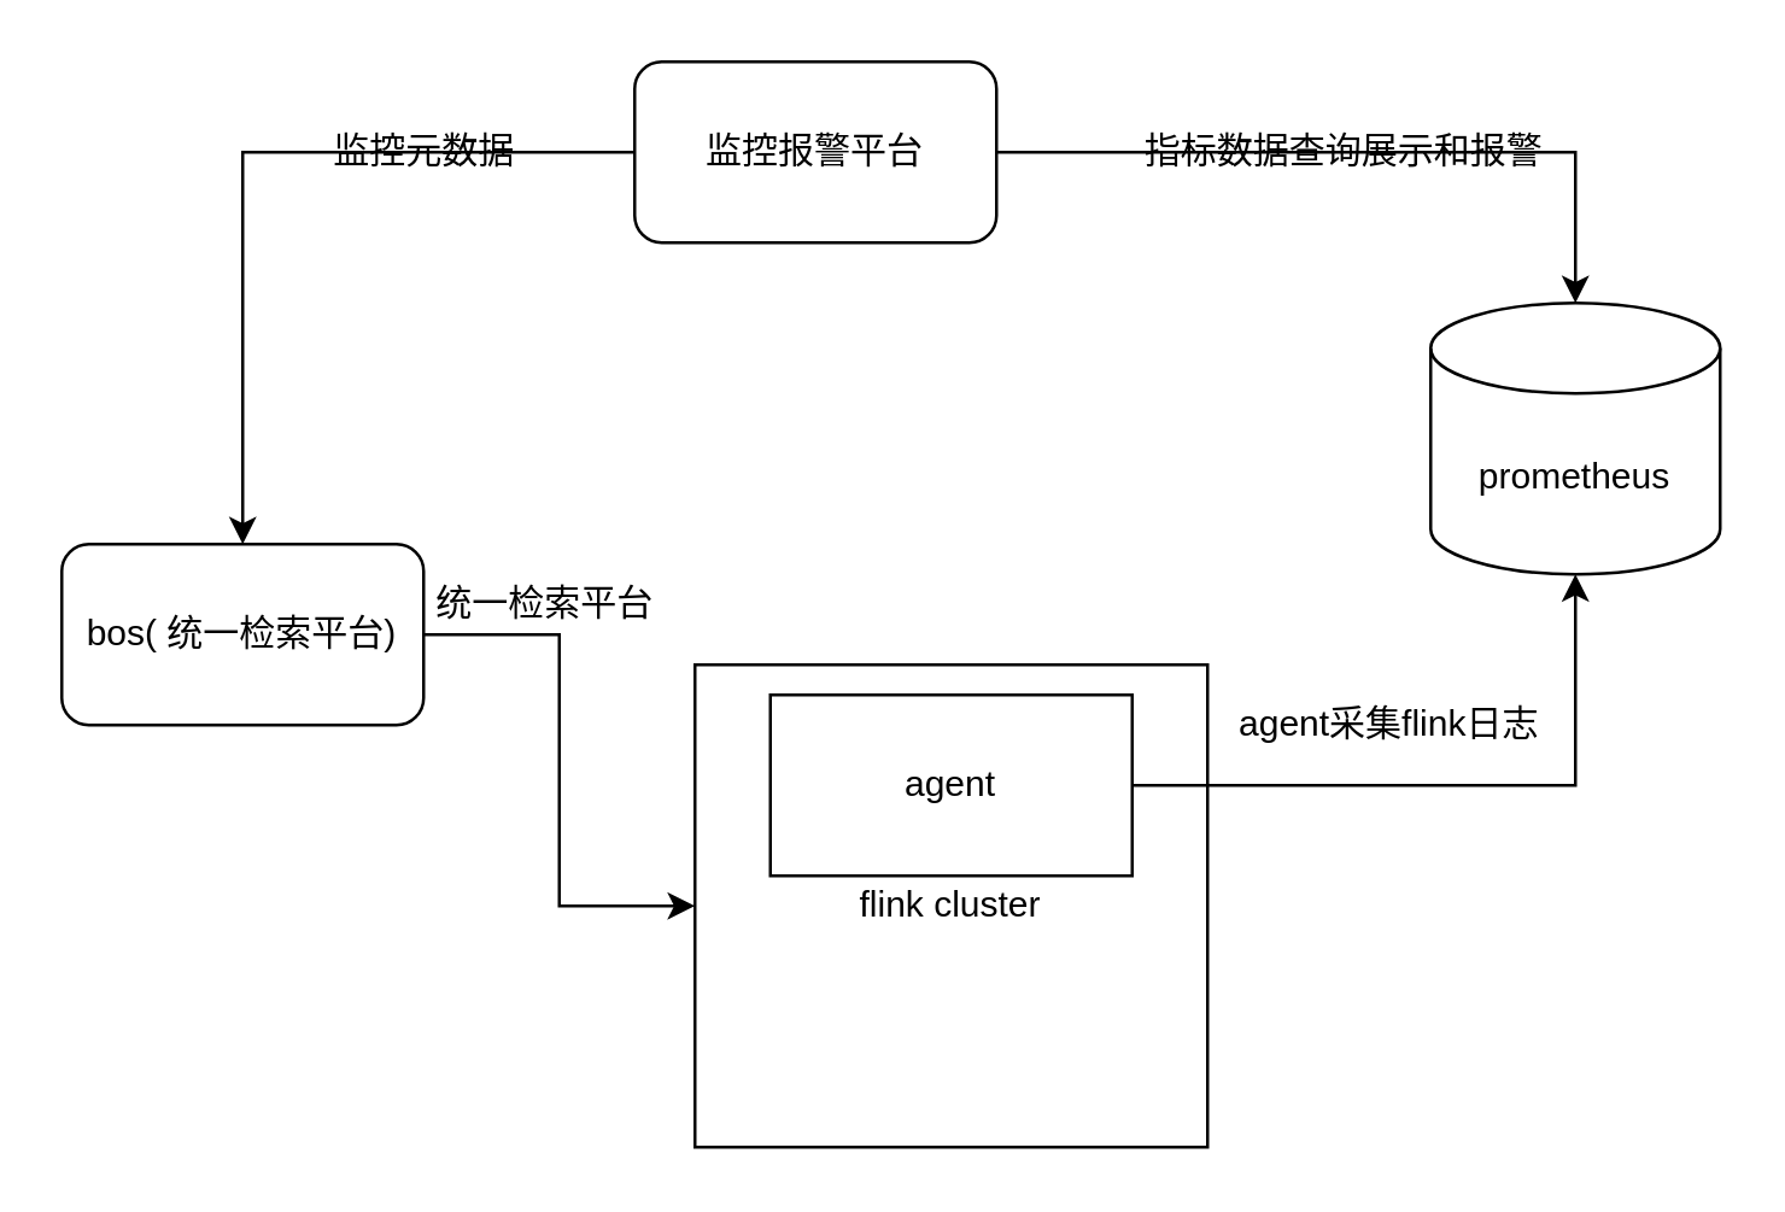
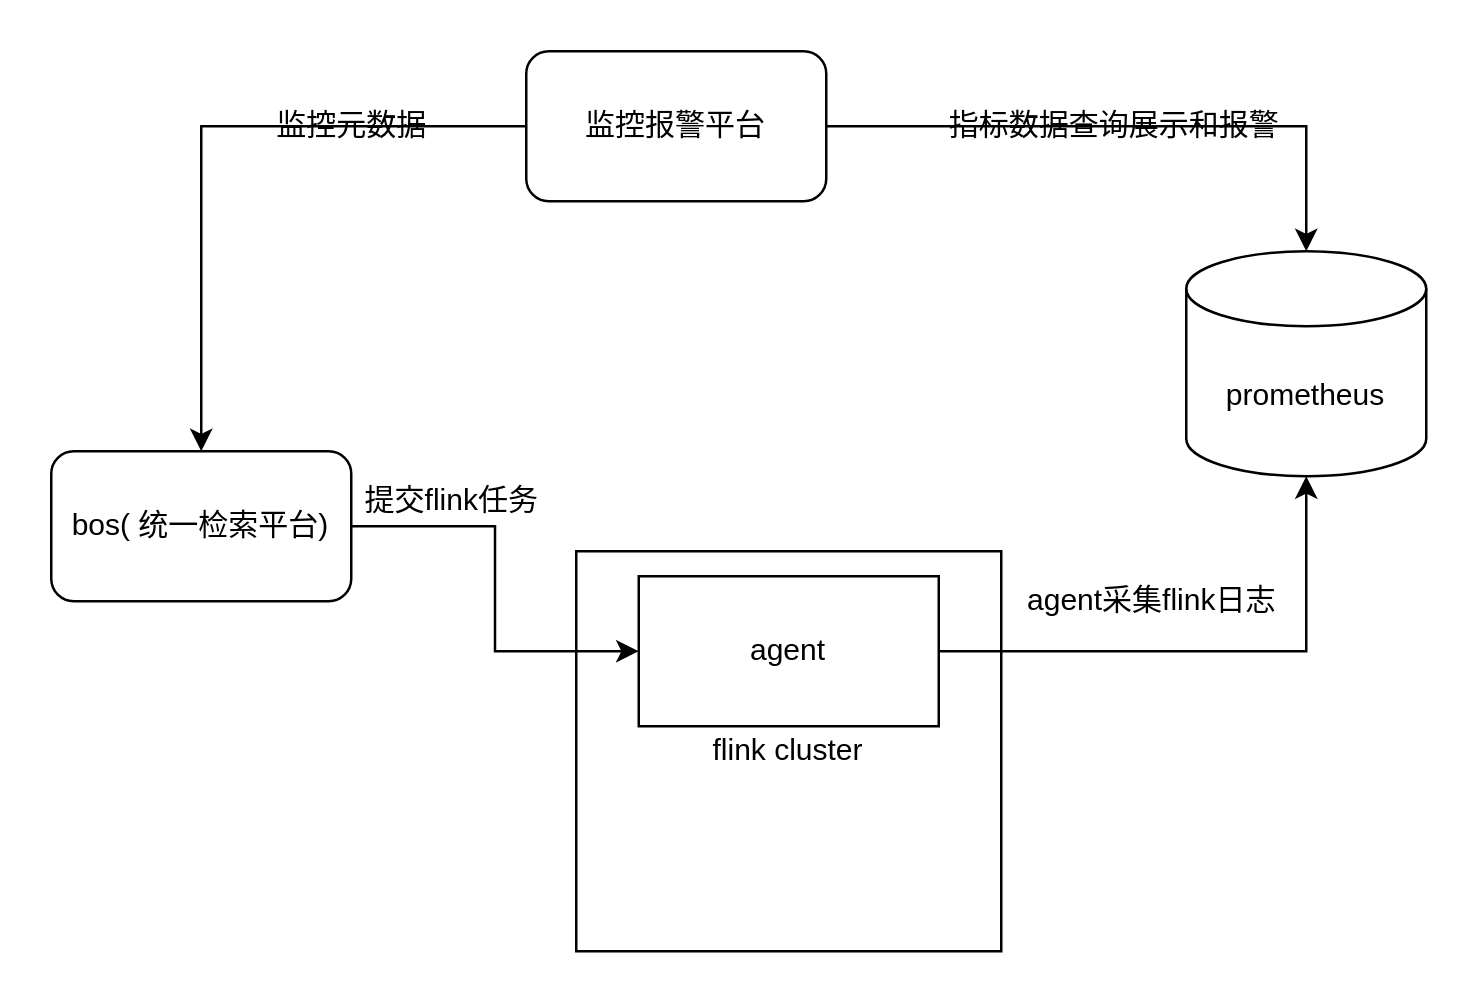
- <mxCell id="11" value="统一检索平台" style="text;html=1;align=center;verticalAlign=middle;resizable=0;points=[];autosize=1;strokeColor=none;fillColor=none;" vertex="1" parent="1"><mxGeometry x="140" y="190" width="80" height="20" as="geometry" /></mxCell>
+ <mxCell id="11" value="提交flink任务" style="text;html=1;align=center;verticalAlign=middle;resizable=0;points=[];autosize=1;strokeColor=none;fillColor=none;" vertex="1" parent="1"><mxGeometry x="140" y="190" width="80" height="20" as="geometry" /></mxCell>
- <mxCell id="9" style="edgeStyle=orthogonalEdgeStyle;rounded=0;orthogonalLoop=1;jettySize=auto;html=1;entryX=0;entryY=0.5;entryDx=0;entryDy=0;" edge="1" parent="1" source="10" target="2"><mxGeometry relative="1" as="geometry" /></mxCell>
+ <mxCell id="9" style="edgeStyle=orthogonalEdgeStyle;rounded=0;orthogonalLoop=1;jettySize=auto;html=1;" edge="1" parent="1" source="10" target="8"><mxGeometry relative="1" as="geometry" /></mxCell>
